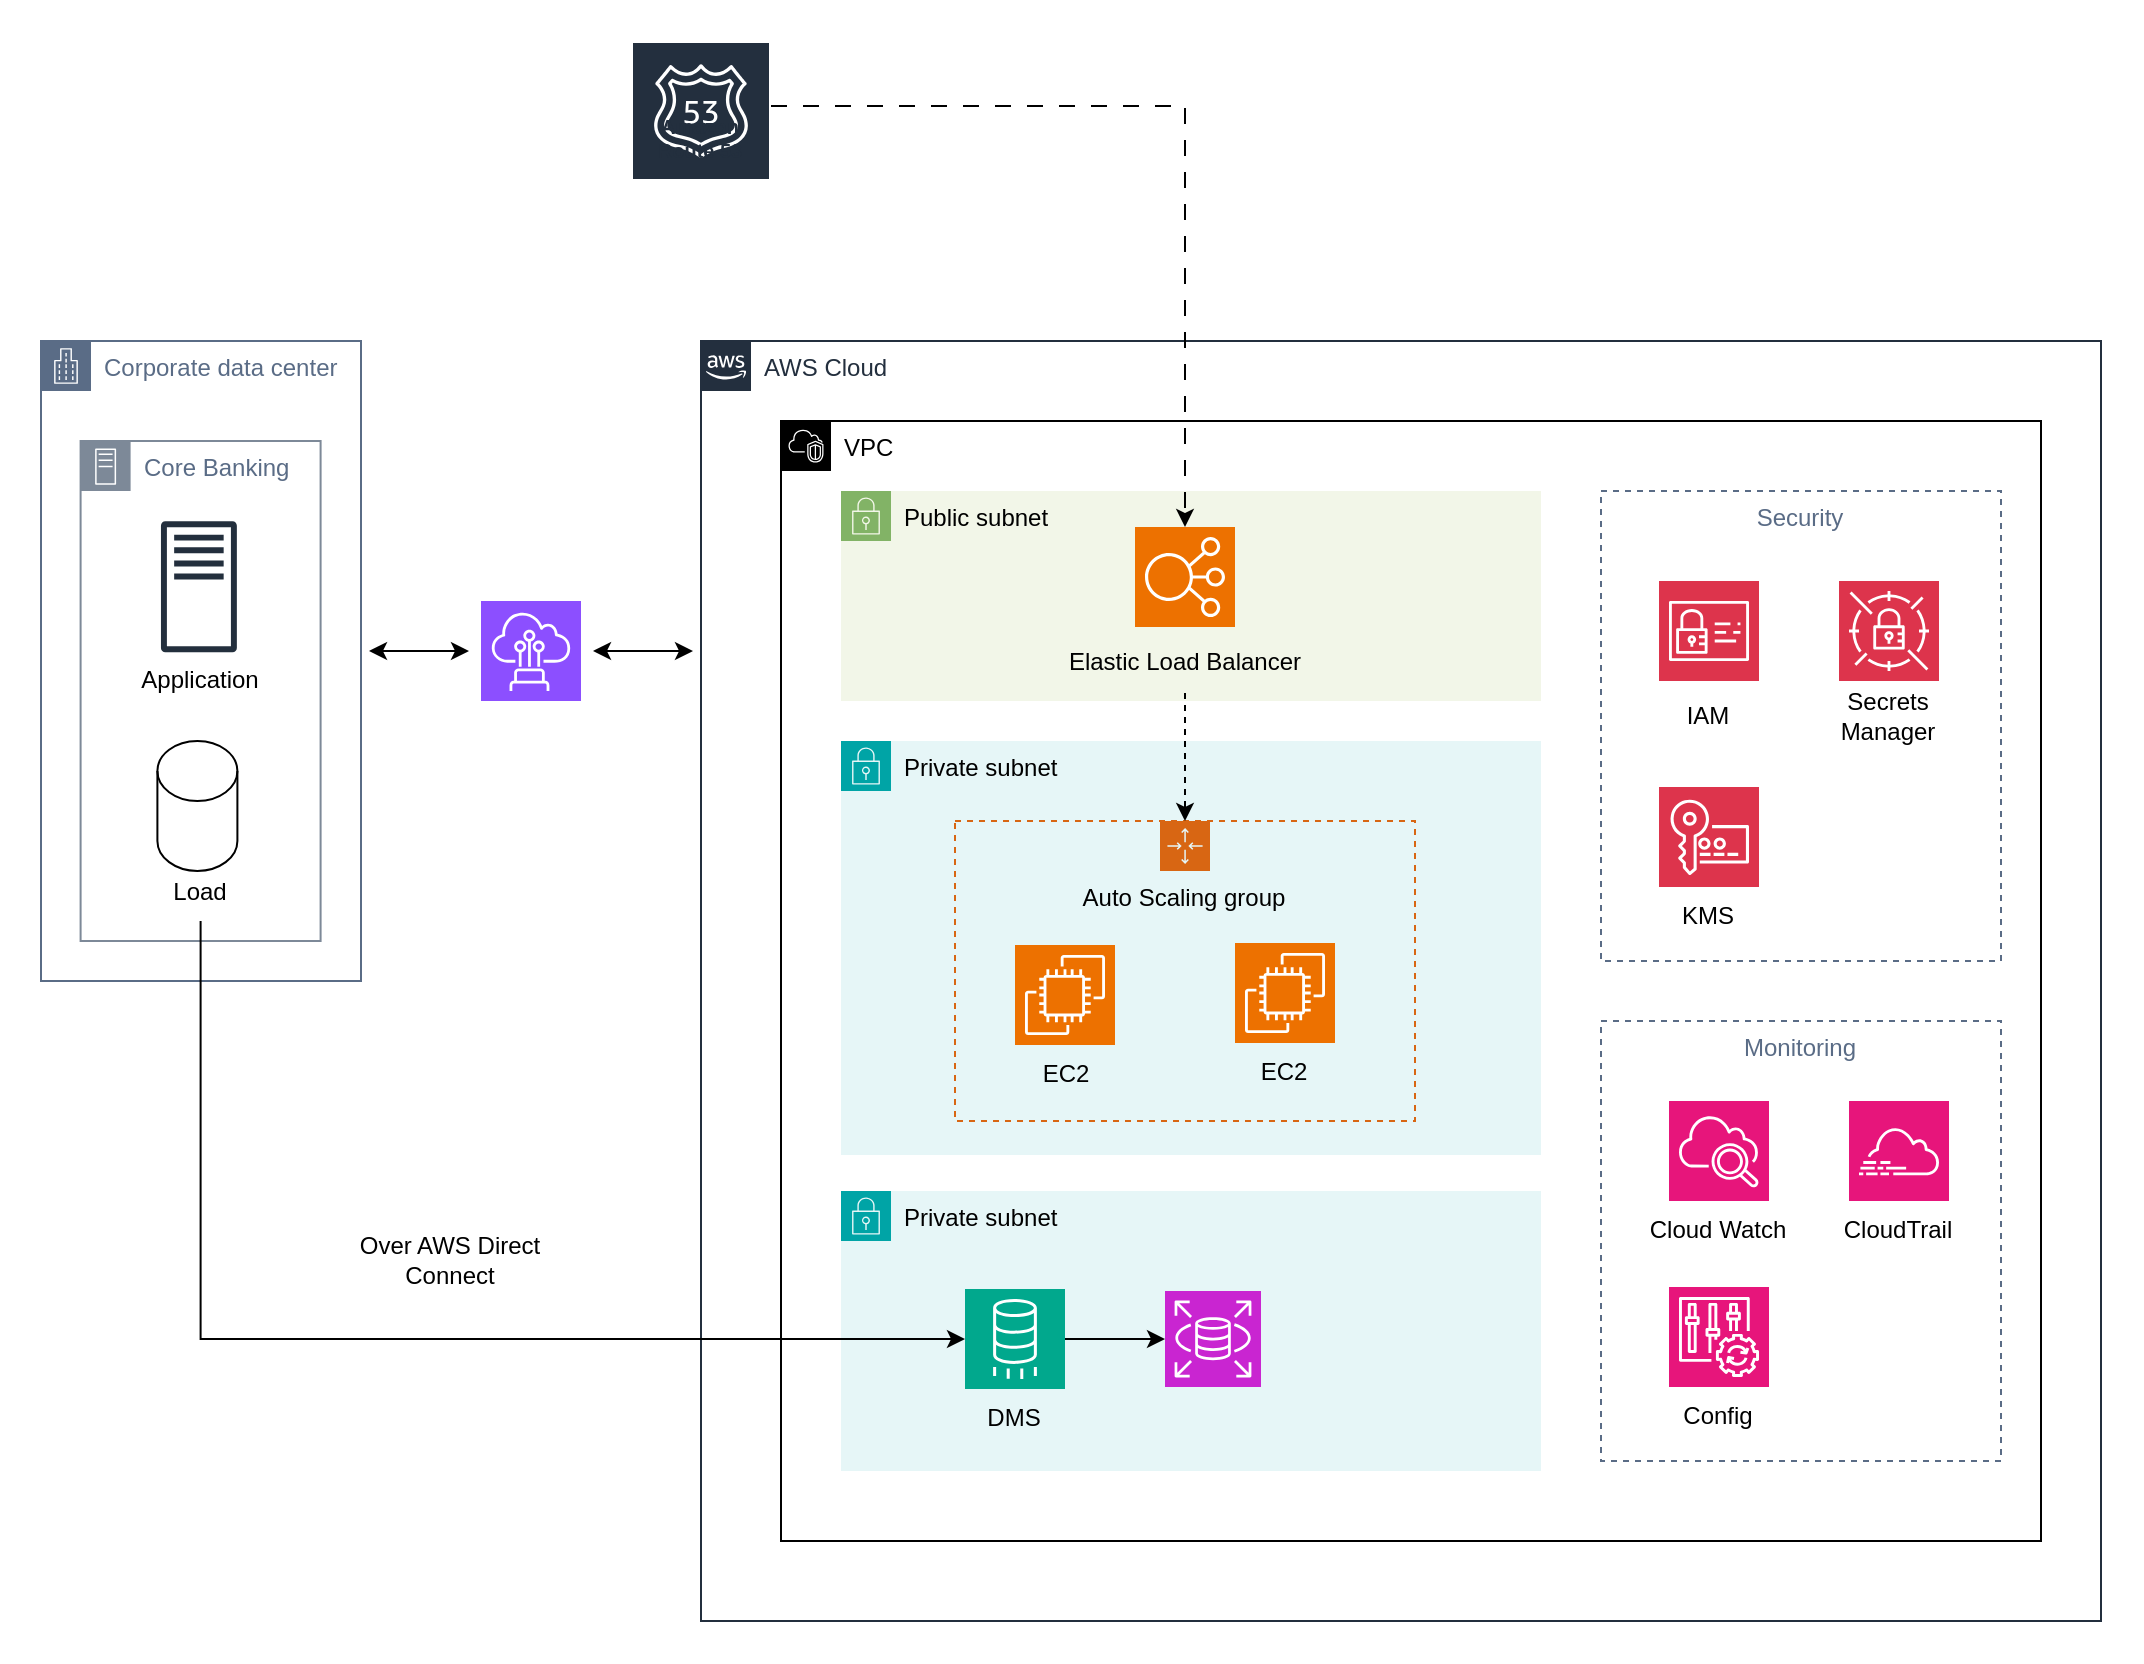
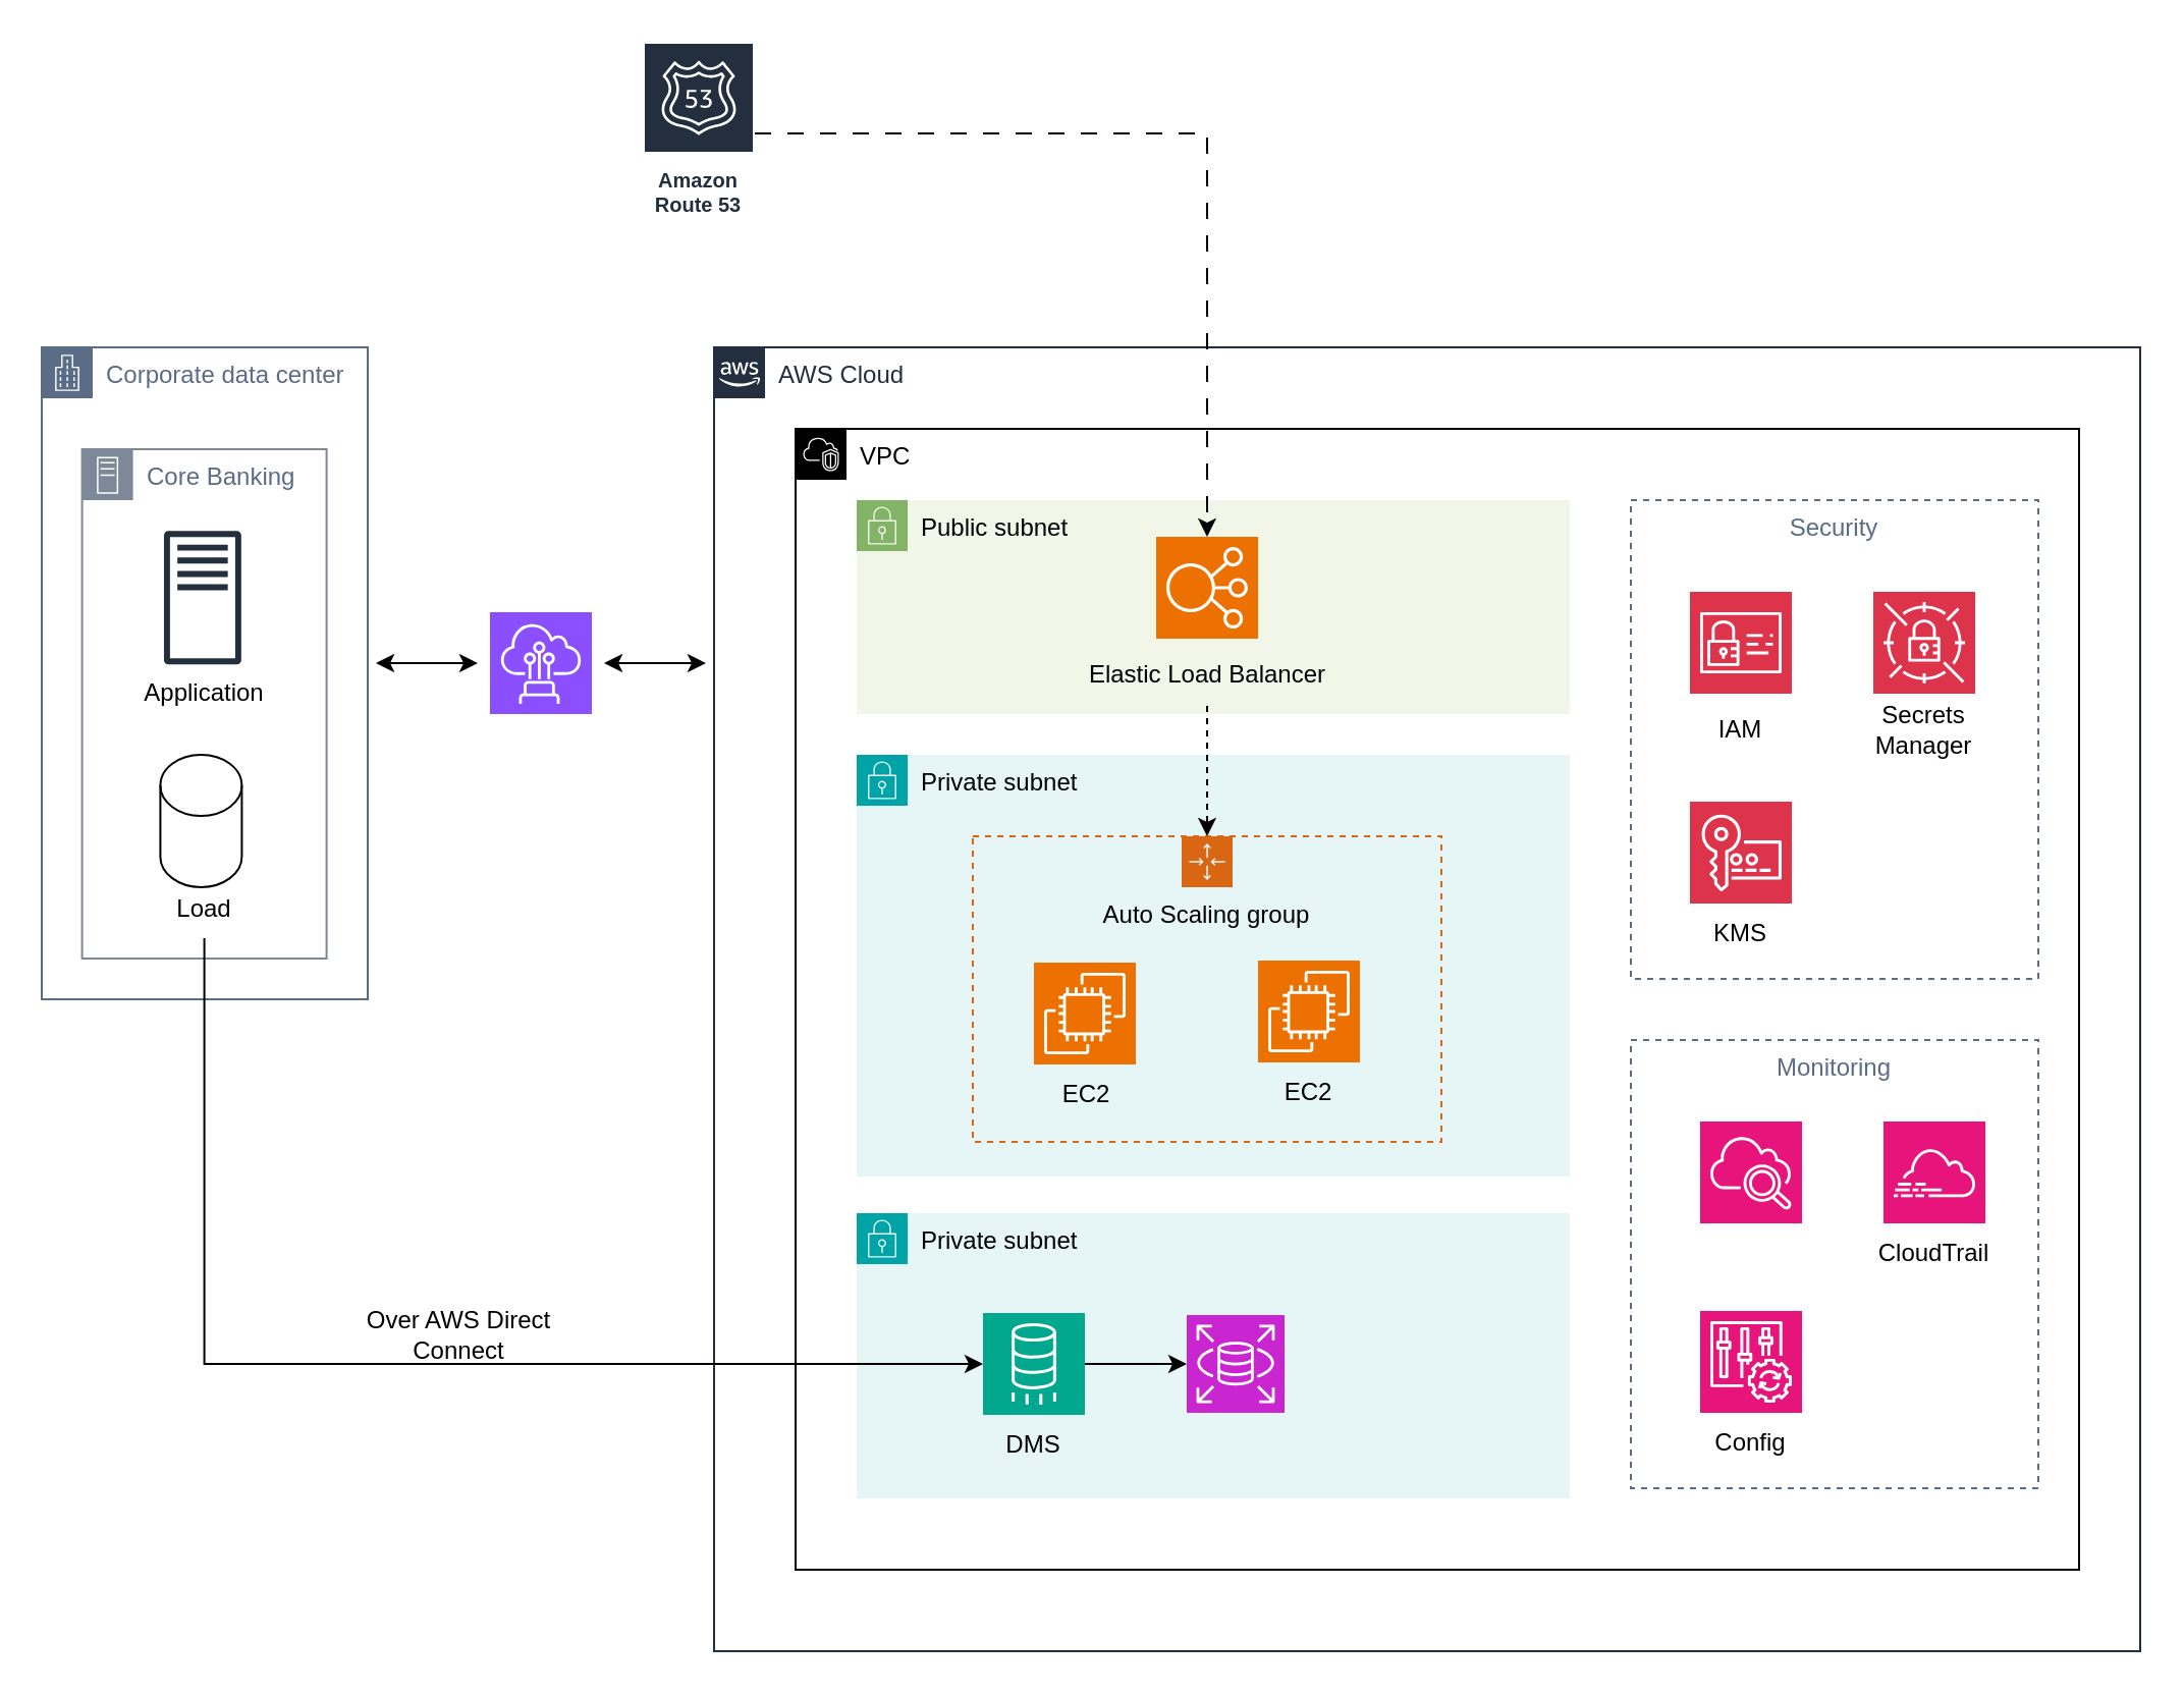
- <mxCell id="44" value="Amazon Route 53" style="sketch=0;outlineConnect=0;fontColor=#232F3E;gradientColor=none;strokeColor=#ffffff;fillColor=#232F3E;dashed=0;verticalLabelPosition=middle;verticalAlign=bottom;align=center;html=1;whiteSpace=wrap;fontSize=10;fontStyle=1;spacing=3;shape=mxgraph.aws4.productIcon;prIcon=mxgraph.aws4.route_53;" parent="1" vertex="1"><mxGeometry x="315" y="20" width="70" height="65" as="geometry" /></mxCell>
+ <mxCell id="44" value="Amazon Route 53" style="sketch=0;outlineConnect=0;fontColor=#232F3E;gradientColor=none;strokeColor=#ffffff;fillColor=#232F3E;dashed=0;verticalLabelPosition=middle;verticalAlign=bottom;align=center;html=1;whiteSpace=wrap;fontSize=10;fontStyle=1;spacing=3;shape=mxgraph.aws4.productIcon;prIcon=mxgraph.aws4.route_53;" parent="1" vertex="1"><mxGeometry x="315" y="20" width="55" height="90" as="geometry" /></mxCell>
- <mxCell id="41" value="Cloud Watch" style="text;html=1;strokeColor=none;fillColor=none;align=center;verticalAlign=middle;whiteSpace=wrap;rounded=0;" parent="11" vertex="1"><mxGeometry x="431" y="390" width="76" height="30" as="geometry" /></mxCell>
- <mxCell id="51" value="Over AWS Direct Connect" style="text;html=1;strokeColor=none;fillColor=none;align=center;verticalAlign=middle;whiteSpace=wrap;rounded=0;" parent="1" vertex="1"><mxGeometry x="170" y="615" width="110" height="30" as="geometry" /></mxCell>
+ <mxCell id="51" value="Over AWS Direct Connect" style="text;html=1;strokeColor=none;fillColor=none;align=center;verticalAlign=middle;whiteSpace=wrap;rounded=0;" parent="1" vertex="1"><mxGeometry x="170" y="640" width="110" height="30" as="geometry" /></mxCell>
